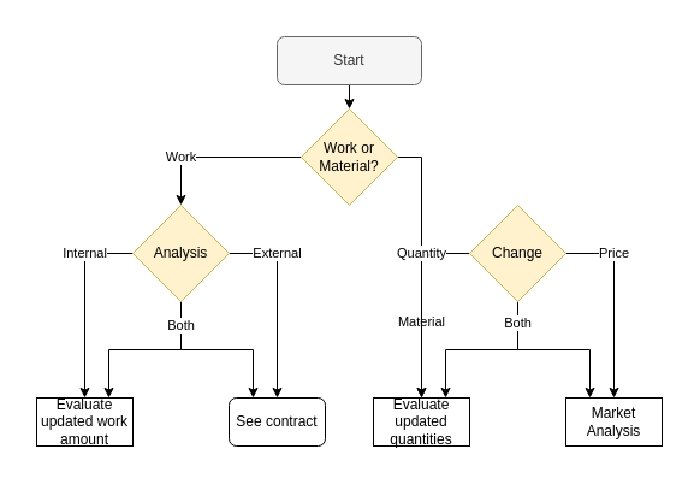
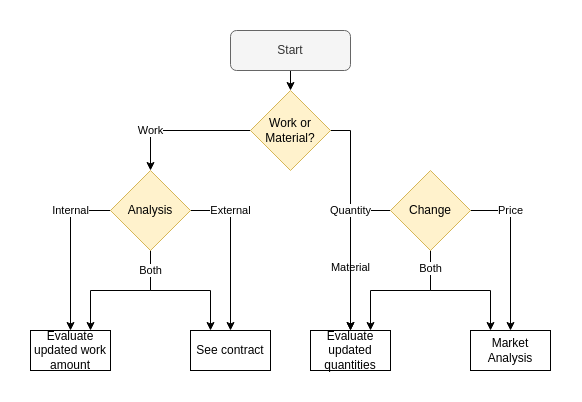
- <mxCell id="20" value="See contract" style="whiteSpace=wrap;html=1;rounded=1;" vertex="1" parent="1"><mxGeometry x="190" y="330" width="80" height="40" as="geometry" /></mxCell>
+ <mxCell id="20" value="See contract" style="rounded=0;whiteSpace=wrap;html=1;" vertex="1" parent="1"><mxGeometry x="190" y="330" width="80" height="40" as="geometry" /></mxCell>
